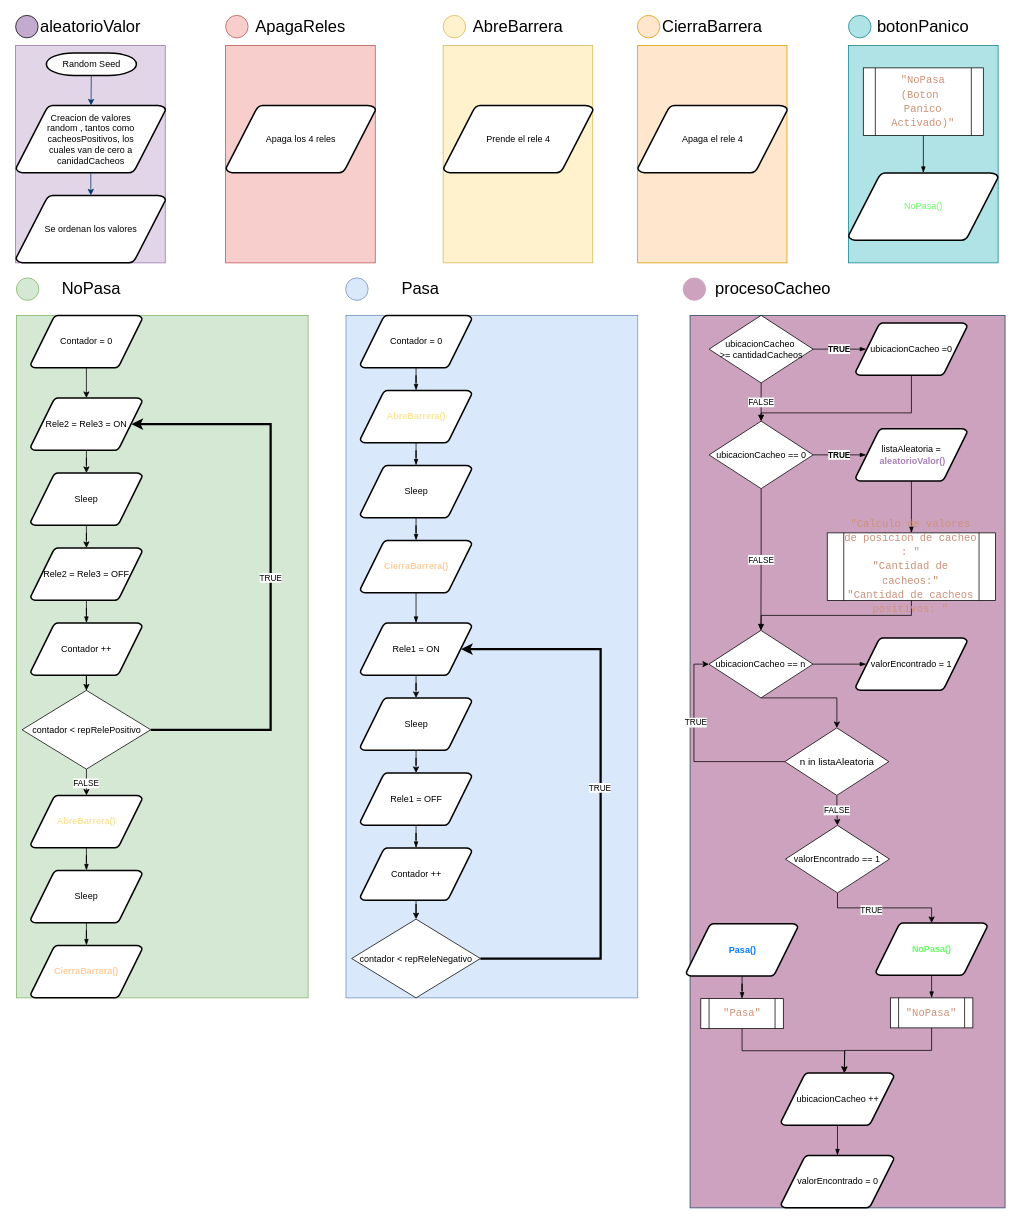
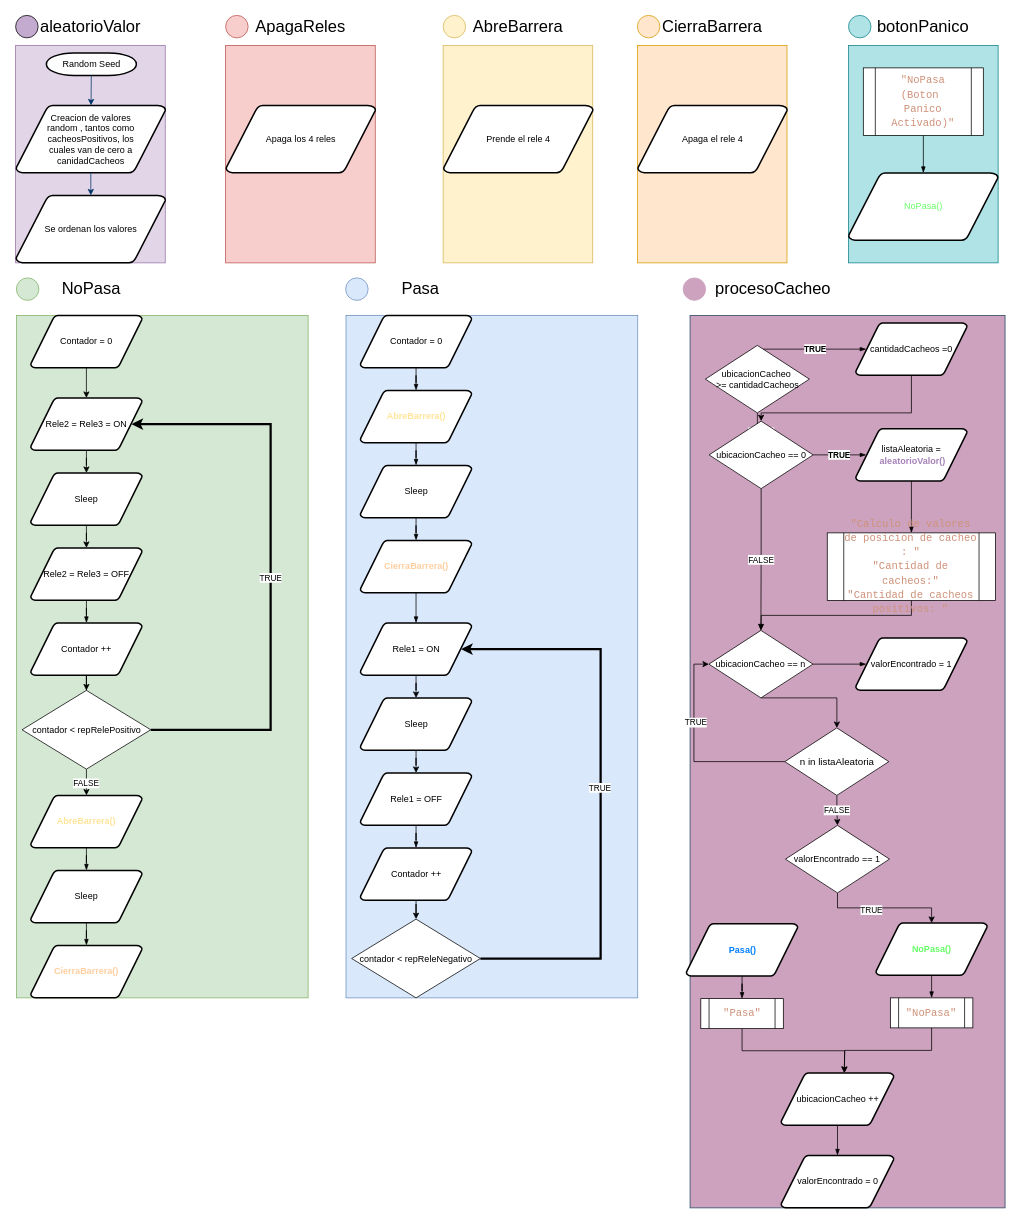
- <mxCell id="75" value="&lt;span&gt;ubicacionCacheo&amp;nbsp;&lt;/span&gt;&lt;br&gt;&lt;span&gt;&amp;gt;= cantidadCacheos&lt;/span&gt;" style="rhombus;whiteSpace=wrap;html=1;" parent="1" vertex="1"><mxGeometry x="944.62" y="420" width="138.75" height="90" as="geometry" /></mxCell>
+ <mxCell id="75" value="&lt;span&gt;ubicacionCacheo&amp;nbsp;&lt;/span&gt;&lt;br&gt;&lt;span&gt;&amp;gt;= cantidadCacheos&lt;/span&gt;" style="rhombus;whiteSpace=wrap;html=1;" parent="1" vertex="1"><mxGeometry x="939.62" y="460" width="138.75" height="90" as="geometry" /></mxCell>
- <mxCell id="70" value="ubicacionCacheo =0" style="shape=mxgraph.flowchart.data;strokeWidth=2;gradientColor=none;gradientDirection=north;fontStyle=0;html=1;" parent="1" vertex="1"><mxGeometry x="1140.01" y="430" width="148.75" height="70" as="geometry" /></mxCell>
+ <mxCell id="70" value="cantidadCacheos =0" style="shape=mxgraph.flowchart.data;strokeWidth=2;gradientColor=none;gradientDirection=north;fontStyle=0;html=1;" parent="1" vertex="1"><mxGeometry x="1140.01" y="430" width="148.75" height="70" as="geometry" /></mxCell>
